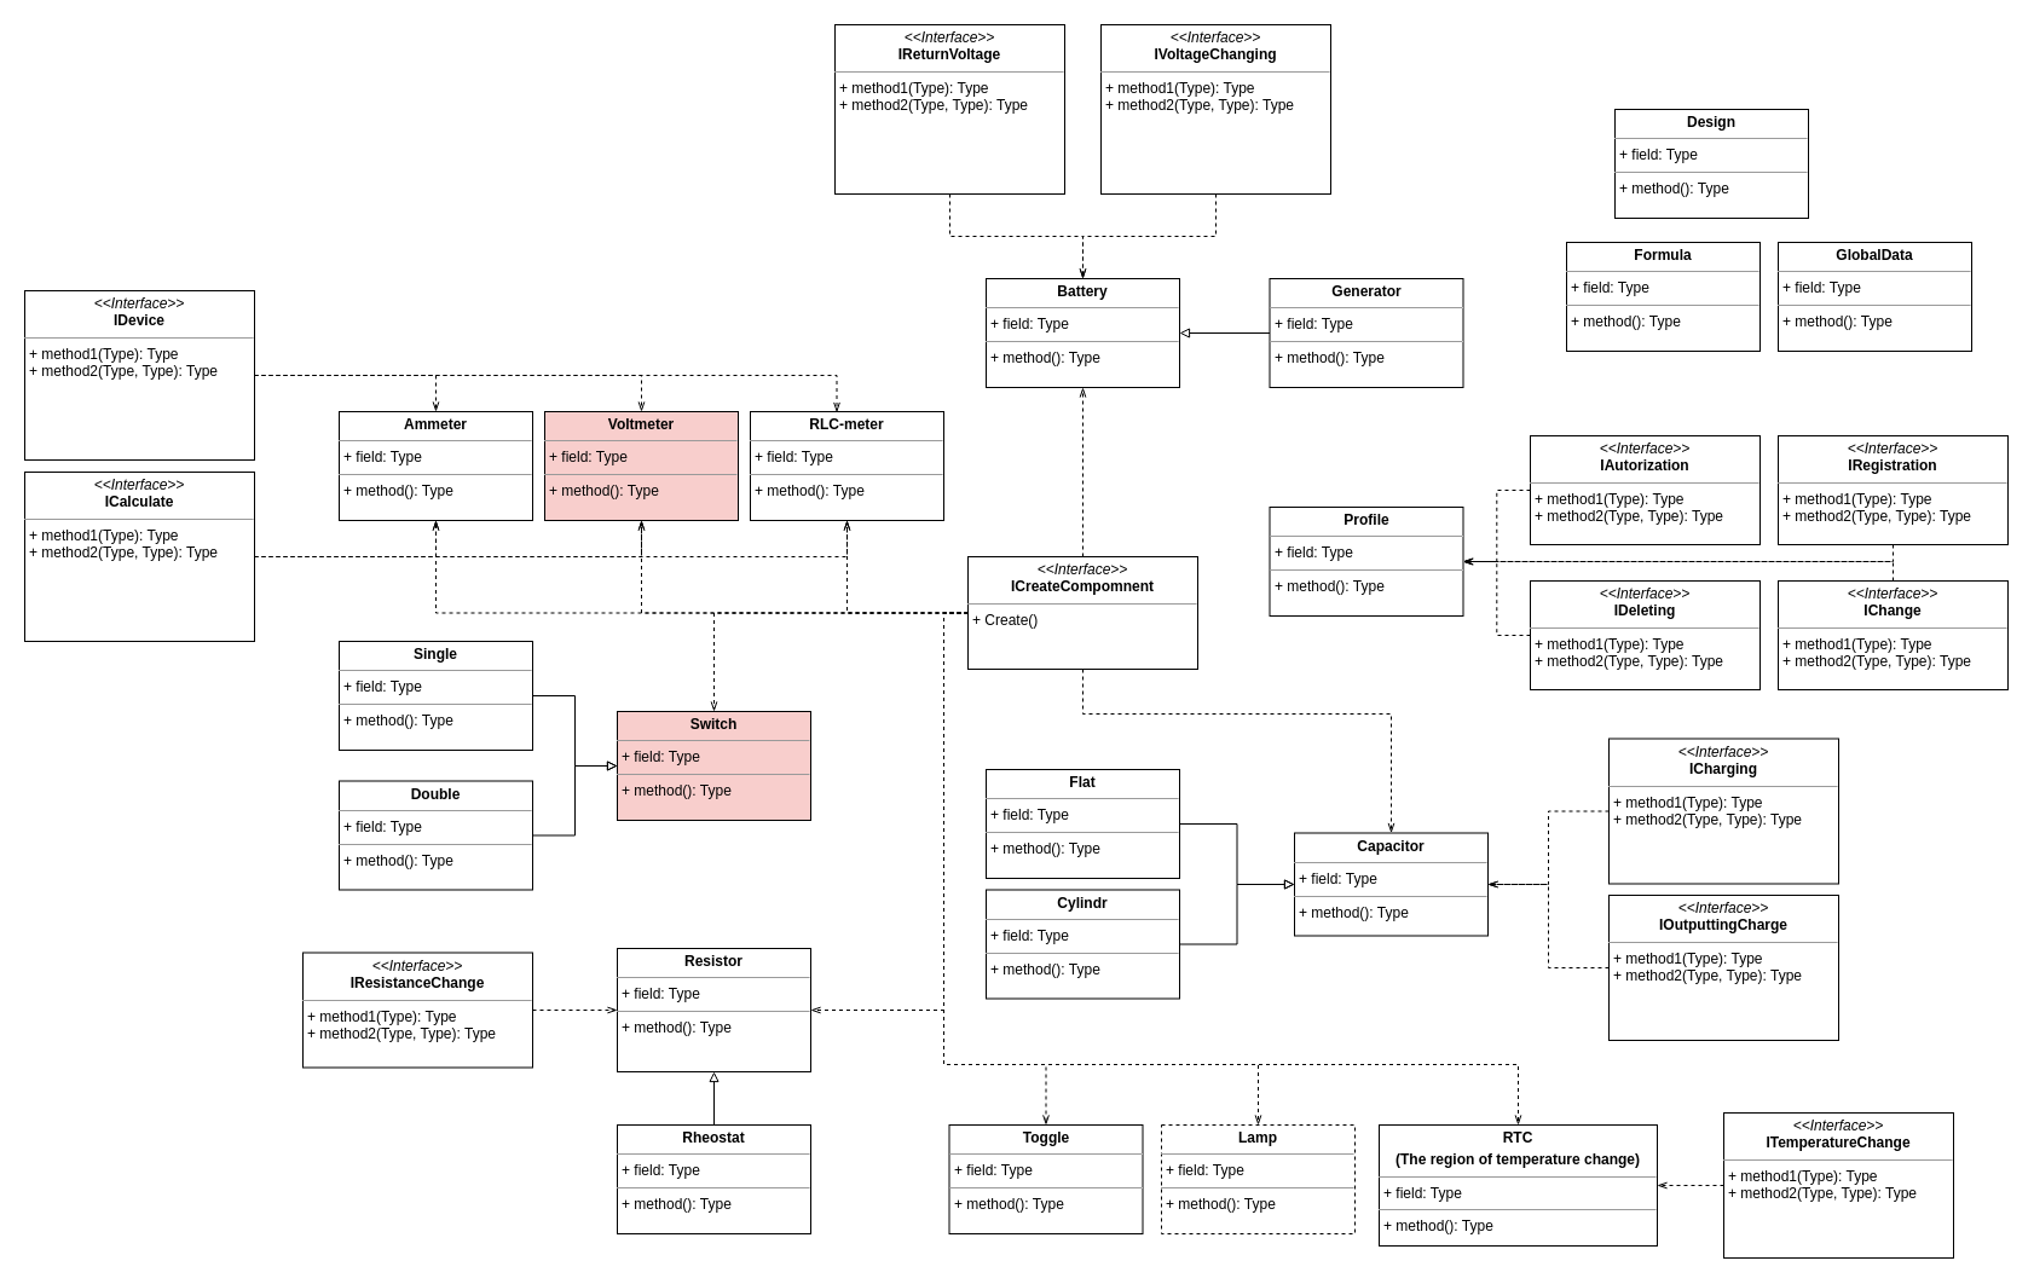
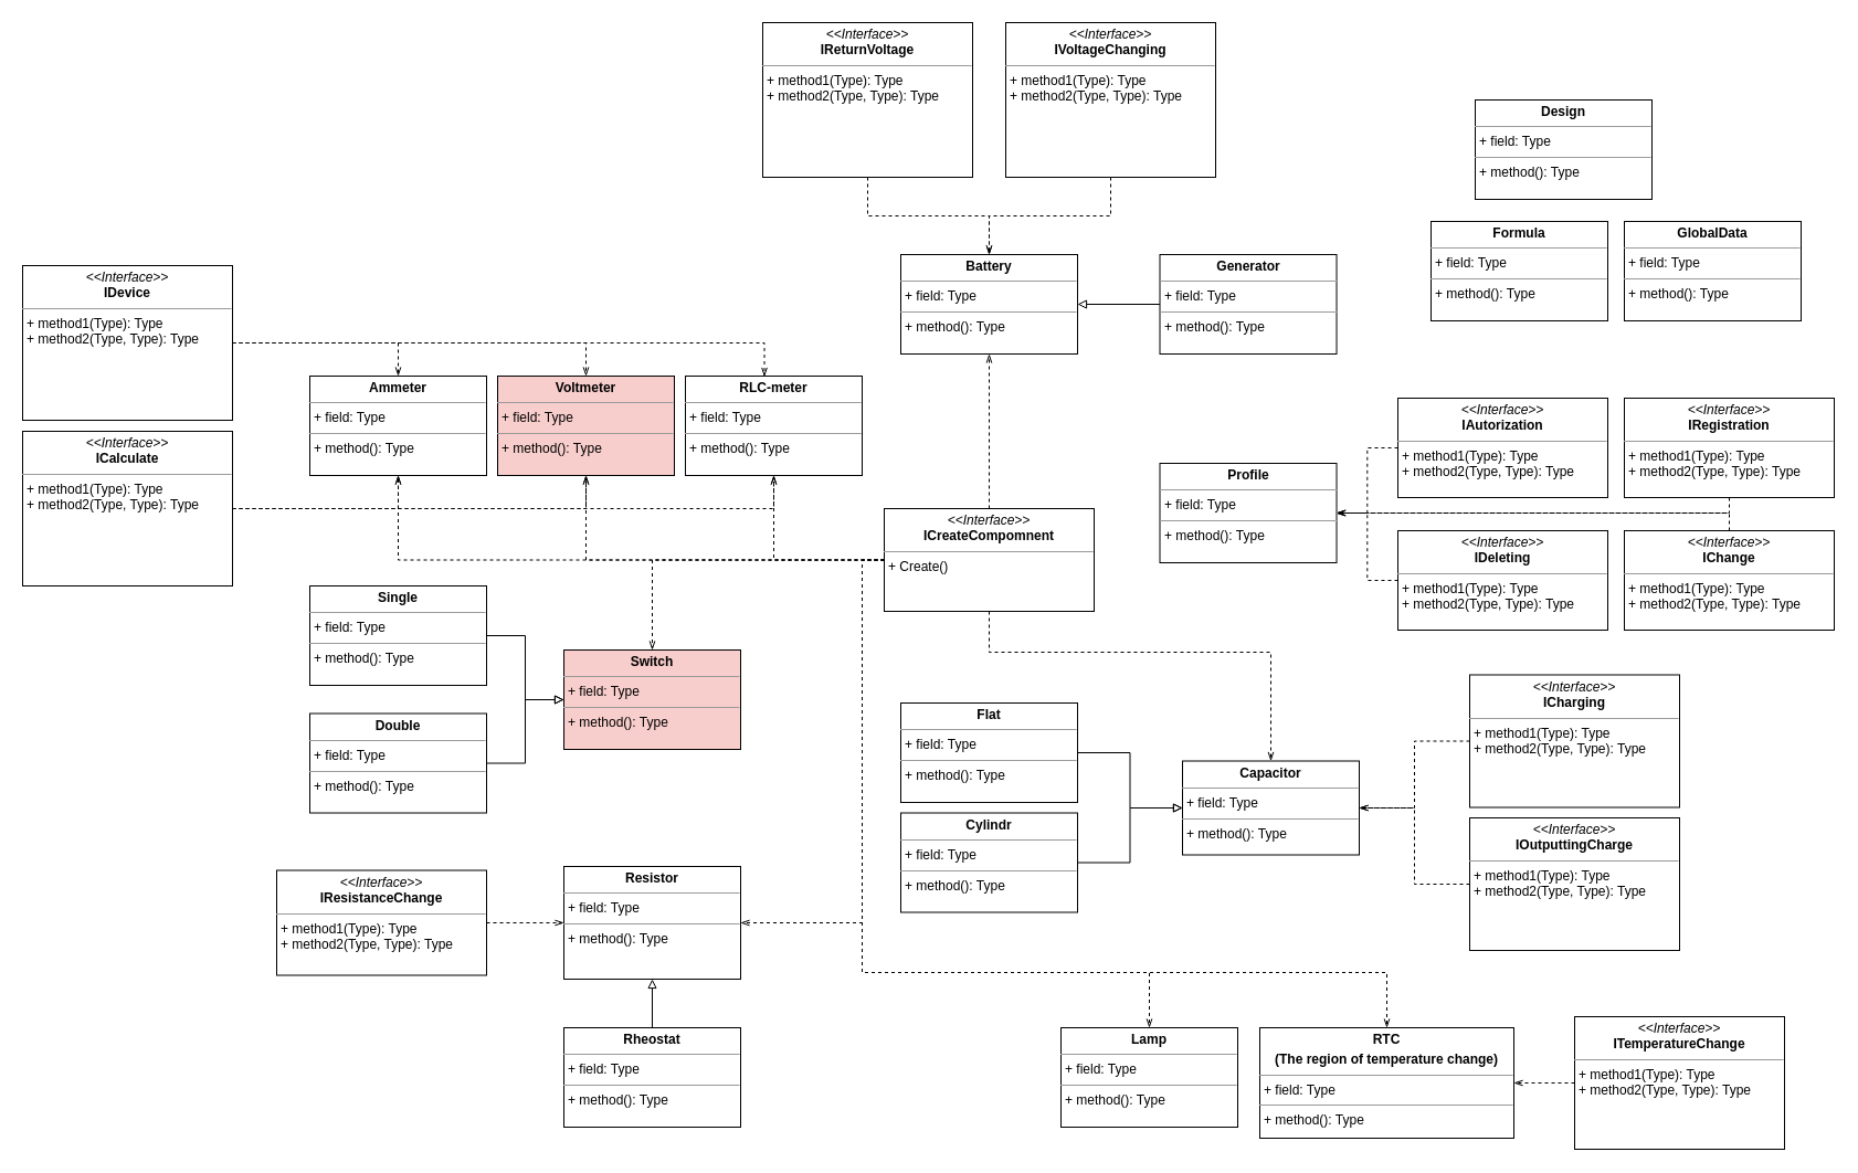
- <mxCell id="14" style="edgeStyle=orthogonalEdgeStyle;rounded=0;orthogonalLoop=1;jettySize=auto;html=1;entryX=0.5;entryY=0;entryDx=0;entryDy=0;dashed=1;endArrow=openThin;endFill=0;" edge="1" parent="1" source="16" target="62"><mxGeometry relative="1" as="geometry"><Array as="points"><mxPoint x="780" y="507" /><mxPoint x="780" y="880" /><mxPoint x="865" y="880" /></Array></mxGeometry></mxCell>
- <mxCell id="62" value="&lt;p style=&quot;margin: 0px ; margin-top: 4px ; text-align: center&quot;&gt;&lt;b&gt;Toggle&lt;/b&gt;&lt;/p&gt;&lt;hr size=&quot;1&quot;&gt;&lt;p style=&quot;margin: 0px ; margin-left: 4px&quot;&gt;+ field: Type&lt;/p&gt;&lt;hr size=&quot;1&quot;&gt;&lt;p style=&quot;margin: 0px ; margin-left: 4px&quot;&gt;+ method(): Type&lt;/p&gt;" style="verticalAlign=top;align=left;overflow=fill;fontSize=12;fontFamily=Helvetica;html=1;" vertex="1" parent="1"><mxGeometry x="784.5" y="930" width="160" height="90" as="geometry" /></mxCell>
- <mxCell id="63" value="&lt;p style=&quot;margin: 0px ; margin-top: 4px ; text-align: center&quot;&gt;&lt;b&gt;Lamp&lt;/b&gt;&lt;/p&gt;&lt;hr size=&quot;1&quot;&gt;&lt;p style=&quot;margin: 0px ; margin-left: 4px&quot;&gt;+ field: Type&lt;/p&gt;&lt;hr size=&quot;1&quot;&gt;&lt;p style=&quot;margin: 0px ; margin-left: 4px&quot;&gt;+ method(): Type&lt;/p&gt;" style="verticalAlign=top;align=left;overflow=fill;fontSize=12;fontFamily=Helvetica;html=1;dashed=1;" vertex="1" parent="1"><mxGeometry x="960" y="930" width="160" height="90" as="geometry" /></mxCell>
+ <mxCell id="63" value="&lt;p style=&quot;margin: 0px ; margin-top: 4px ; text-align: center&quot;&gt;&lt;b&gt;Lamp&lt;/b&gt;&lt;/p&gt;&lt;hr size=&quot;1&quot;&gt;&lt;p style=&quot;margin: 0px ; margin-left: 4px&quot;&gt;+ field: Type&lt;/p&gt;&lt;hr size=&quot;1&quot;&gt;&lt;p style=&quot;margin: 0px ; margin-left: 4px&quot;&gt;+ method(): Type&lt;/p&gt;" style="verticalAlign=top;align=left;overflow=fill;fontSize=12;fontFamily=Helvetica;html=1;" vertex="1" parent="1"><mxGeometry x="960" y="930" width="160" height="90" as="geometry" /></mxCell>
